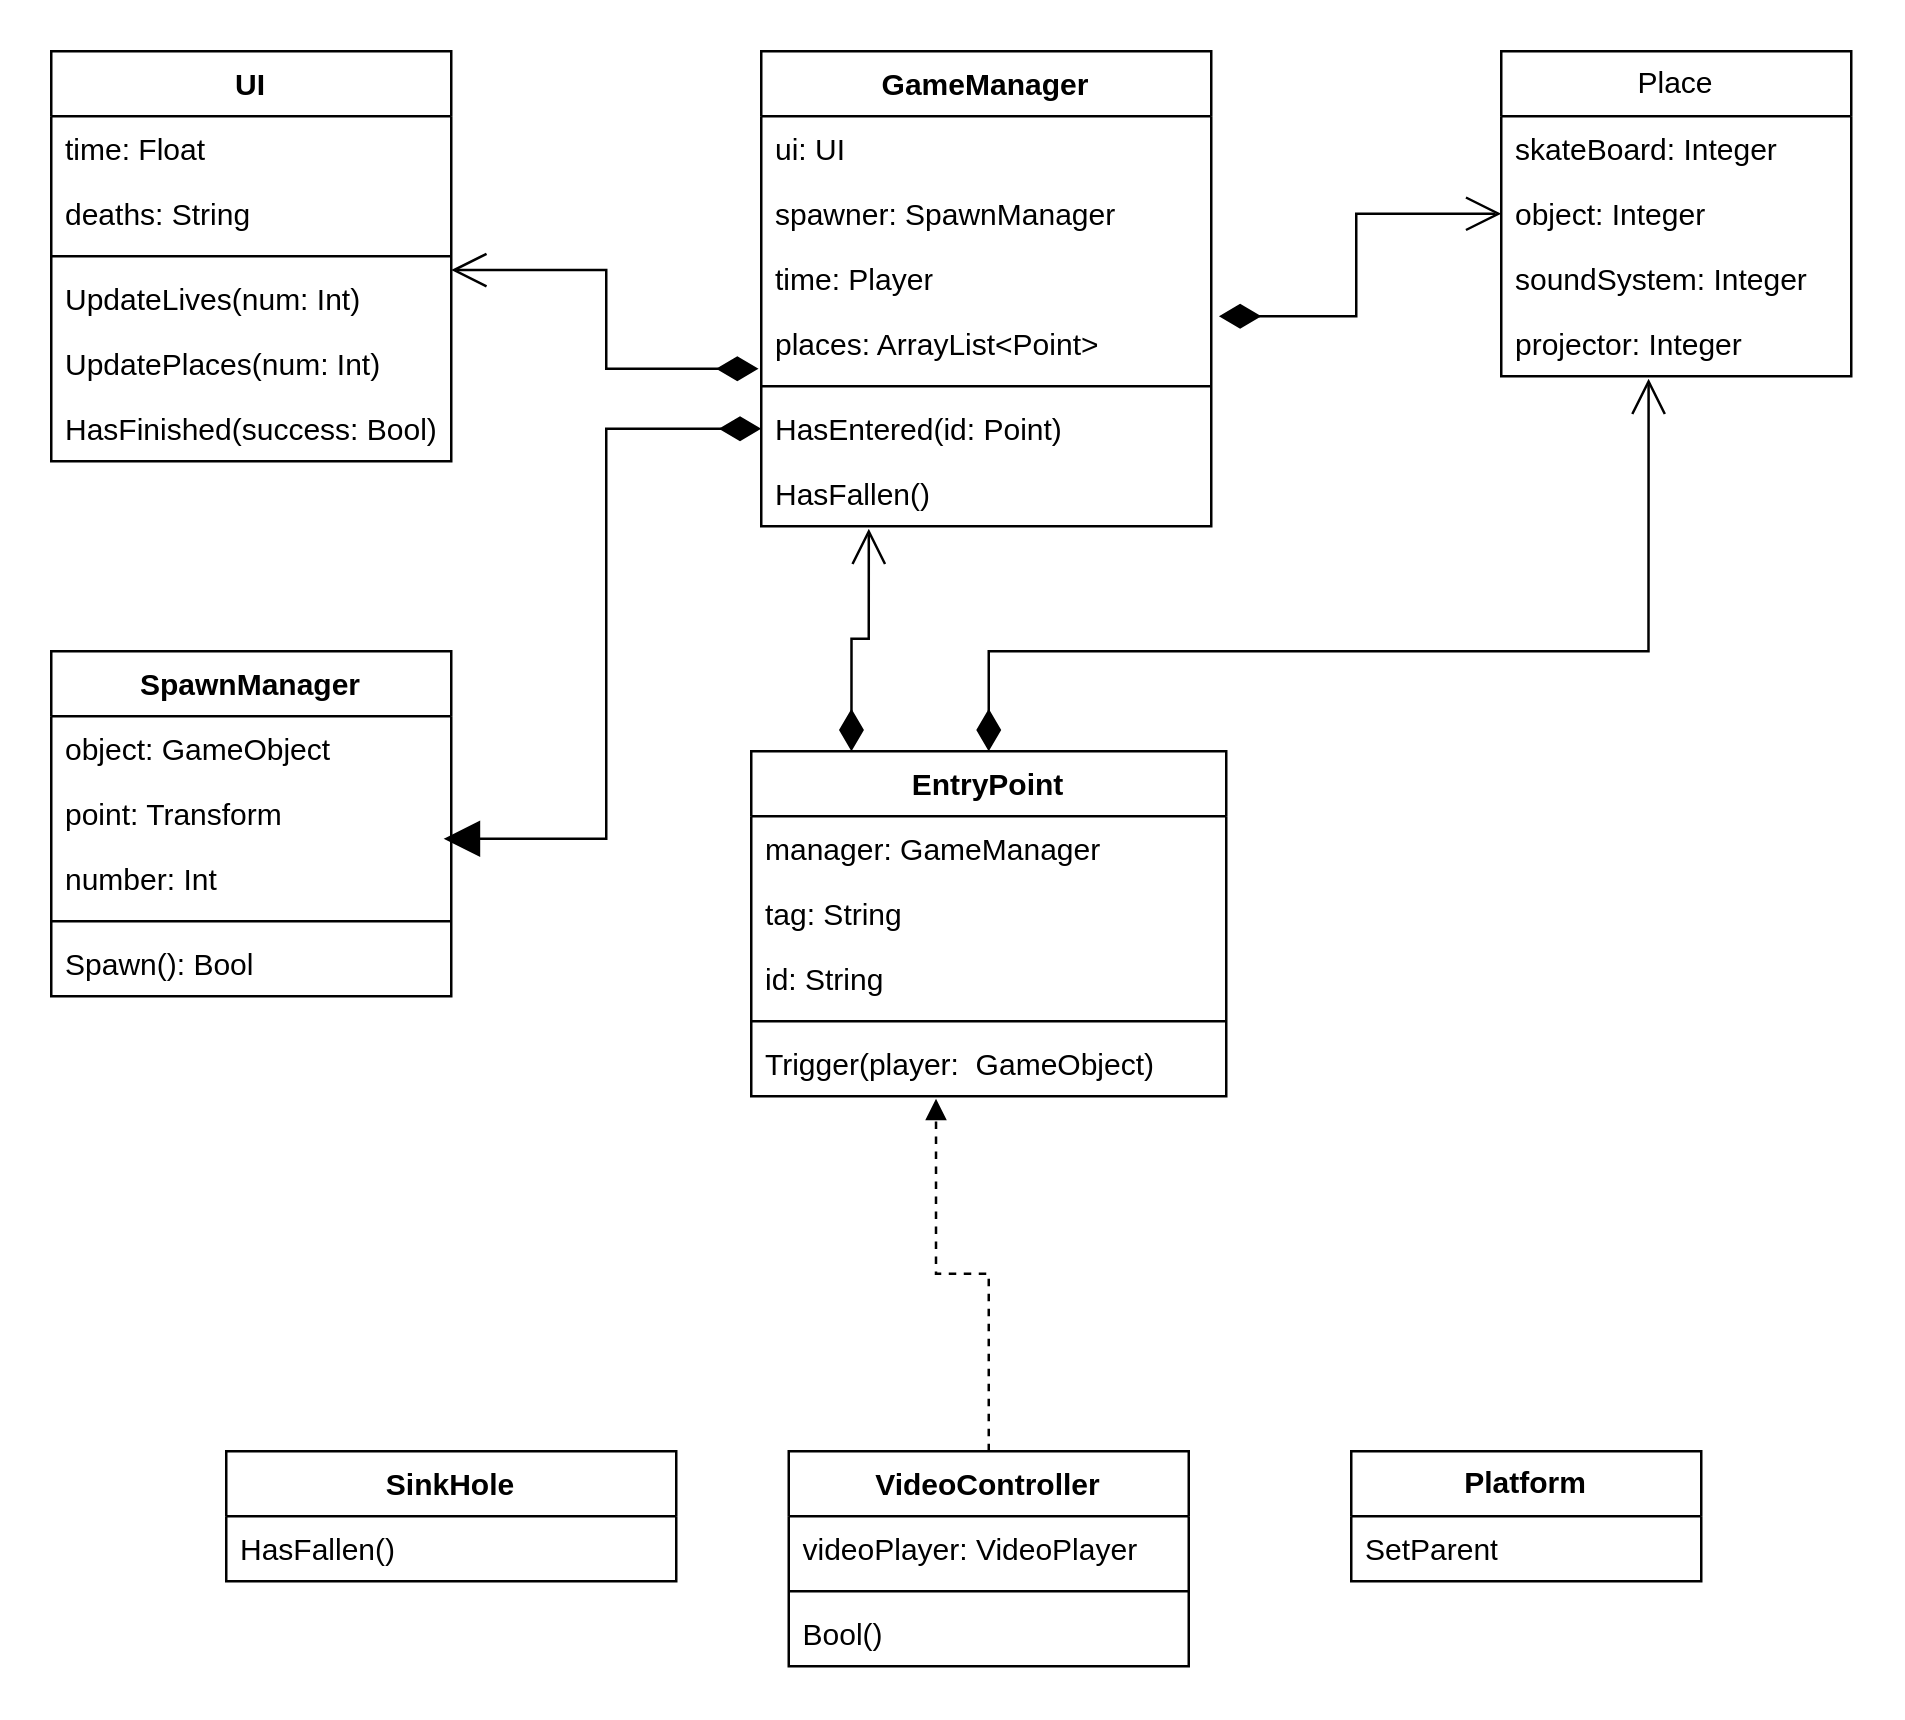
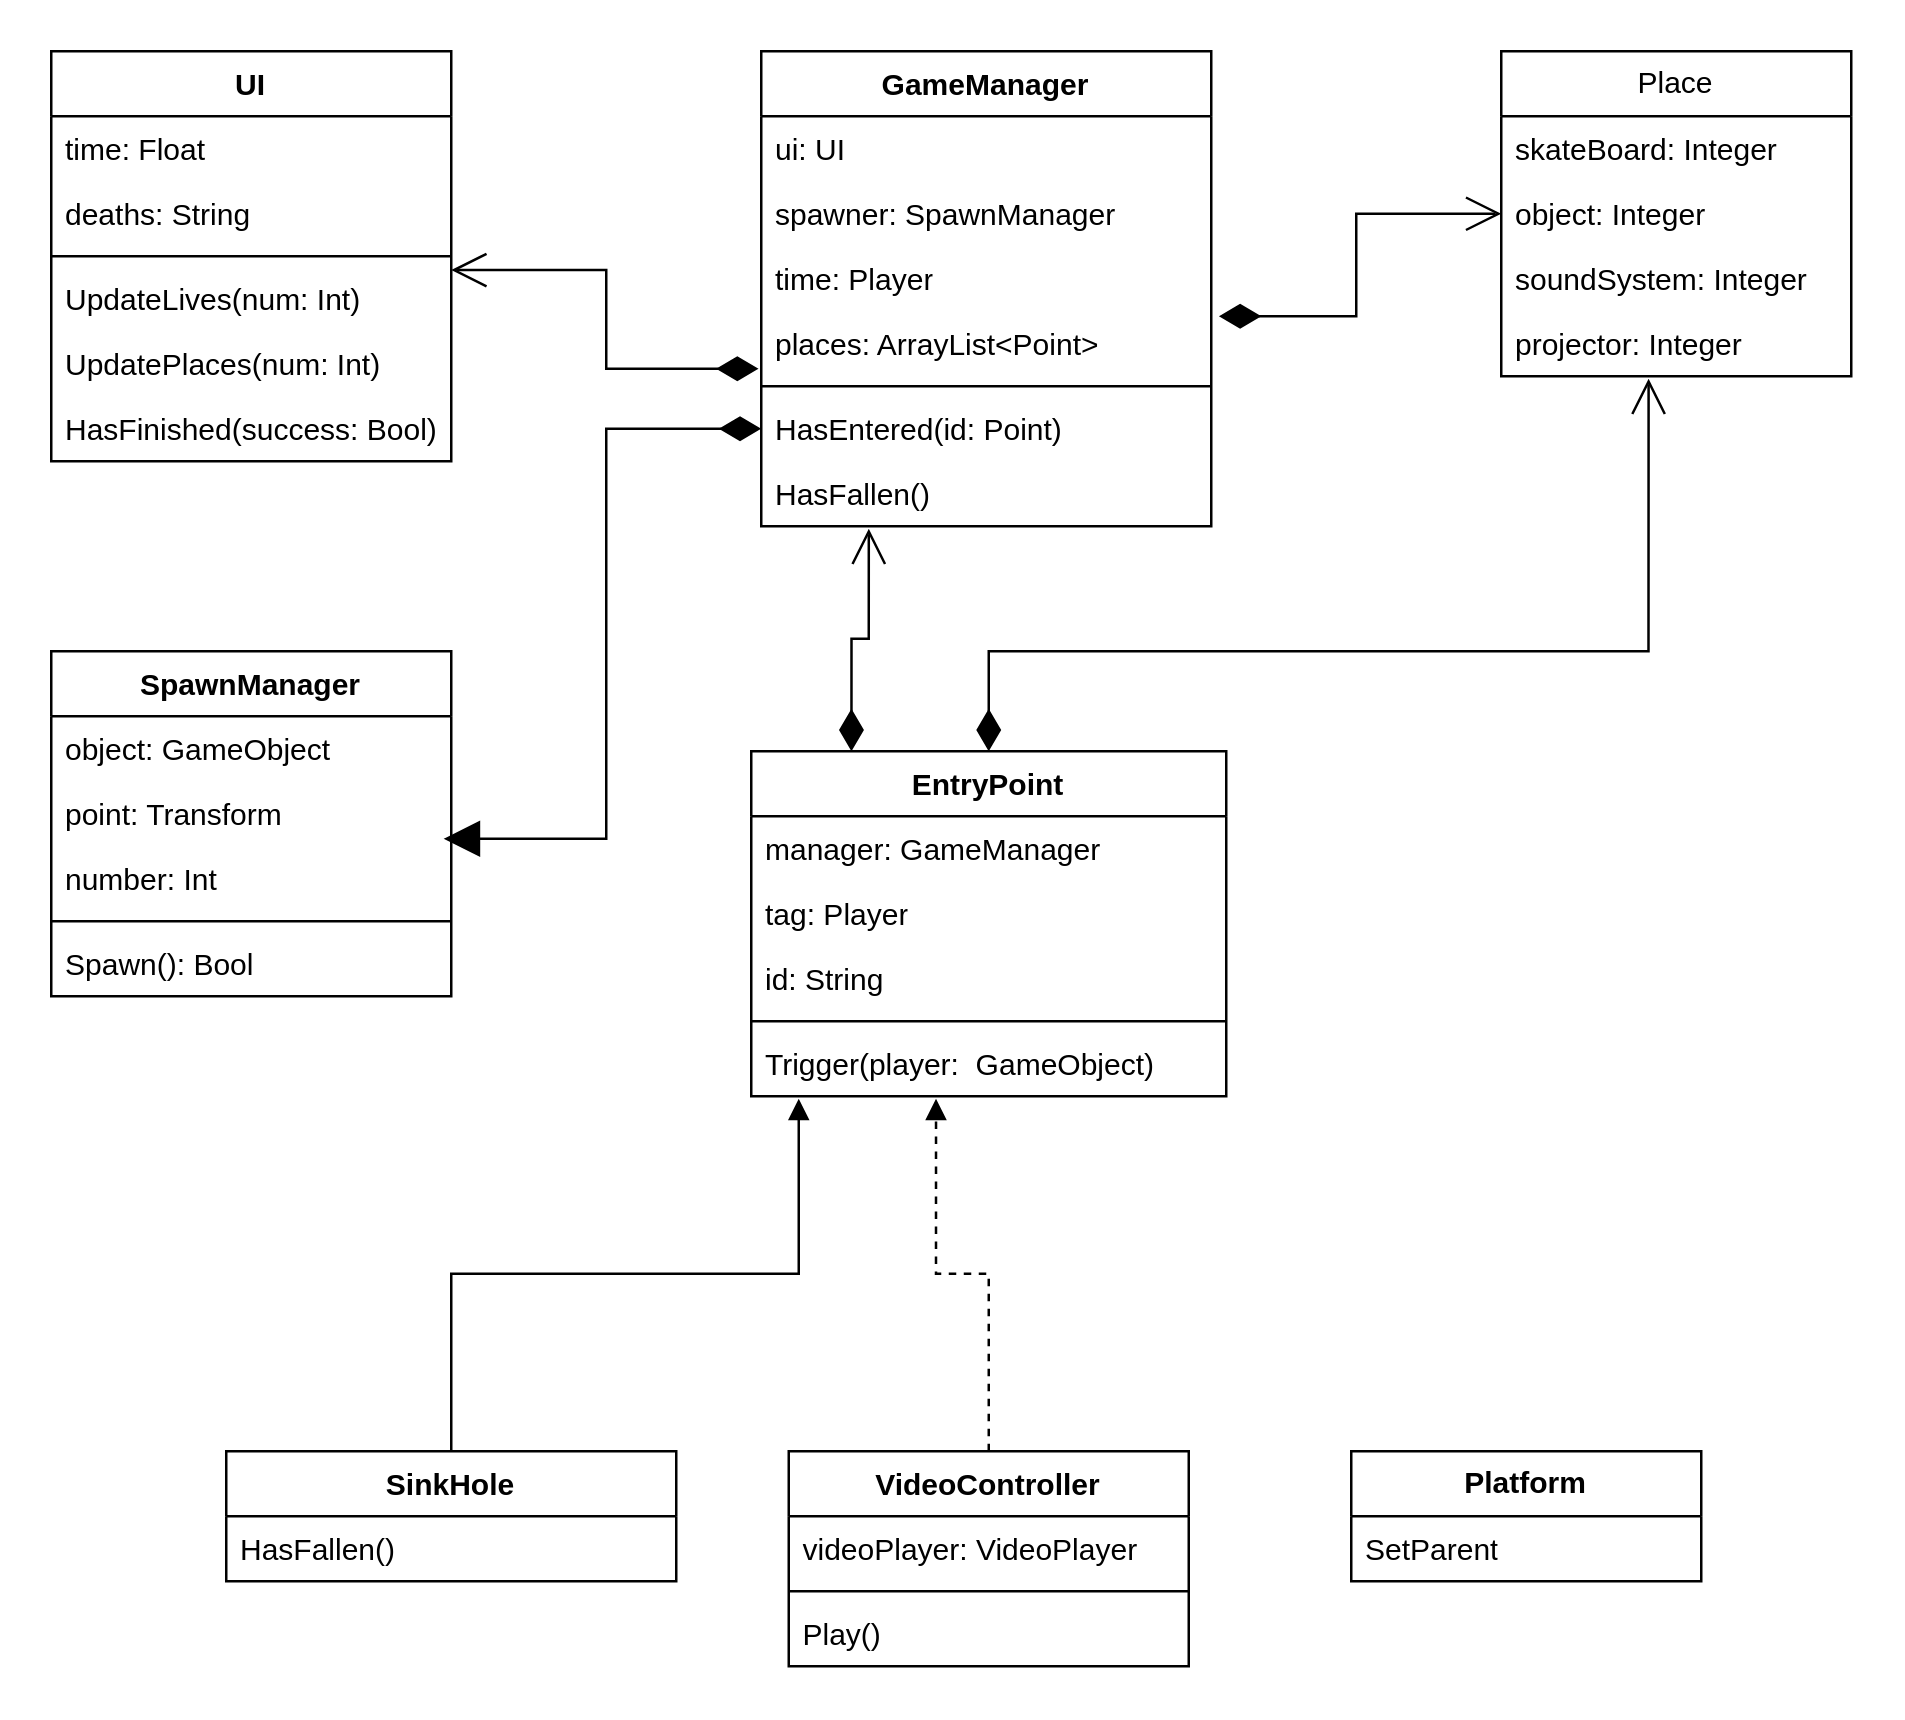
- <mxCell id="14" value="tag: String" style="text;strokeColor=none;fillColor=none;align=left;verticalAlign=top;spacingLeft=4;spacingRight=4;overflow=hidden;rotatable=0;points=[[0,0.5],[1,0.5]];portConstraint=eastwest;whiteSpace=wrap;html=1;" vertex="1" parent="12"><mxGeometry y="52" width="190" height="26" as="geometry" /></mxCell>
+ <mxCell id="14" value="tag: Player" style="text;strokeColor=none;fillColor=none;align=left;verticalAlign=top;spacingLeft=4;spacingRight=4;overflow=hidden;rotatable=0;points=[[0,0.5],[1,0.5]];portConstraint=eastwest;whiteSpace=wrap;html=1;" vertex="1" parent="12"><mxGeometry y="52" width="190" height="26" as="geometry" /></mxCell>
+ <mxCell id="44" value="&lt;br&gt;" style="endArrow=block;endFill=1;html=1;edgeStyle=orthogonalEdgeStyle;align=left;verticalAlign=top;rounded=0;exitX=0.5;exitY=0;exitDx=0;exitDy=0;entryX=0.1;entryY=1.038;entryDx=0;entryDy=0;entryPerimeter=0;" edge="1" parent="1" source="10" target="17"><mxGeometry x="-0.875" y="-10" relative="1" as="geometry"><mxPoint x="440" y="480" as="sourcePoint" /><mxPoint x="569" y="450" as="targetPoint" /><mxPoint as="offset" /></mxGeometry></mxCell>
- <mxCell id="41" value="Bool()" style="text;strokeColor=none;fillColor=none;align=left;verticalAlign=top;spacingLeft=4;spacingRight=4;overflow=hidden;rotatable=0;points=[[0,0.5],[1,0.5]];portConstraint=eastwest;whiteSpace=wrap;html=1;" vertex="1" parent="38"><mxGeometry y="60" width="160" height="26" as="geometry" /></mxCell>
+ <mxCell id="41" value="Play()" style="text;strokeColor=none;fillColor=none;align=left;verticalAlign=top;spacingLeft=4;spacingRight=4;overflow=hidden;rotatable=0;points=[[0,0.5],[1,0.5]];portConstraint=eastwest;whiteSpace=wrap;html=1;" vertex="1" parent="38"><mxGeometry y="60" width="160" height="26" as="geometry" /></mxCell>
